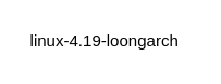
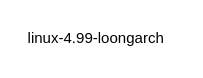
- <mxCell id="2" value="linux-4.19-loongarch" style="text;html=1;align=left;verticalAlign=middle;resizable=0;points=[];autosize=1;" vertex="1" parent="1"><mxGeometry x="20" y="20" width="120" height="20" as="geometry" /></mxCell>
+ <mxCell id="2" value="linux-4.99-loongarch" style="text;html=1;align=left;verticalAlign=middle;resizable=0;points=[];autosize=1;" vertex="1" parent="1"><mxGeometry x="20" y="20" width="120" height="20" as="geometry" /></mxCell>
